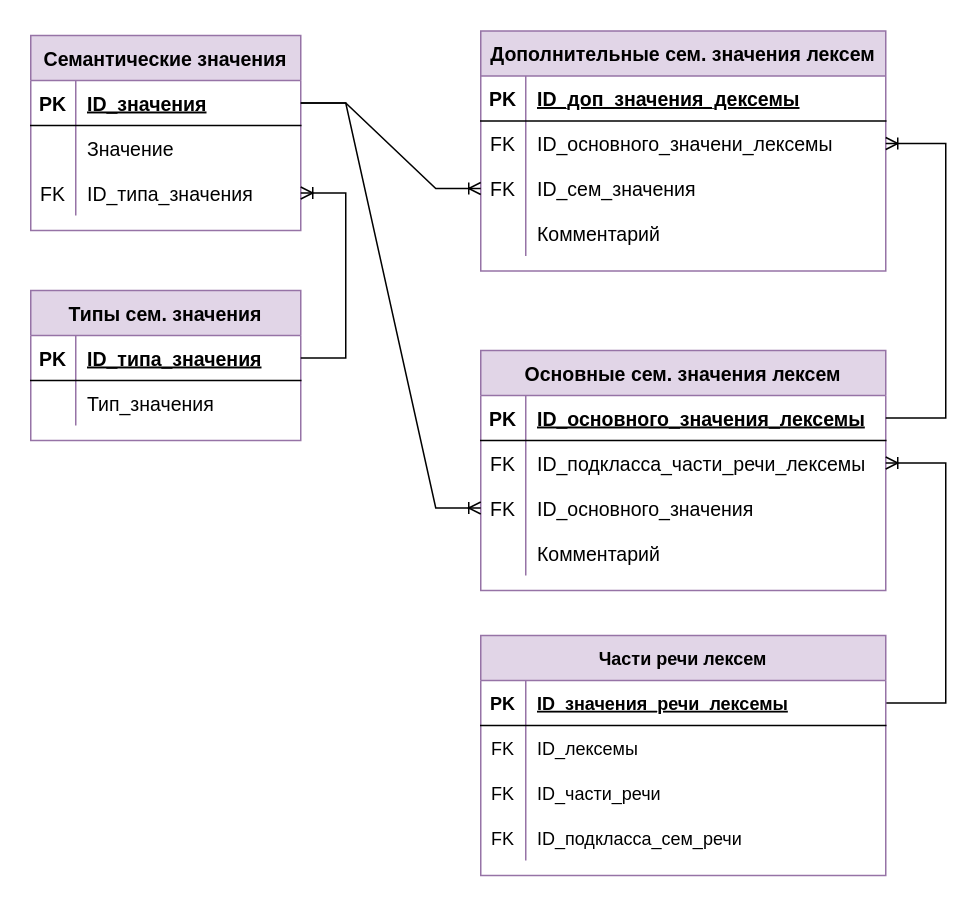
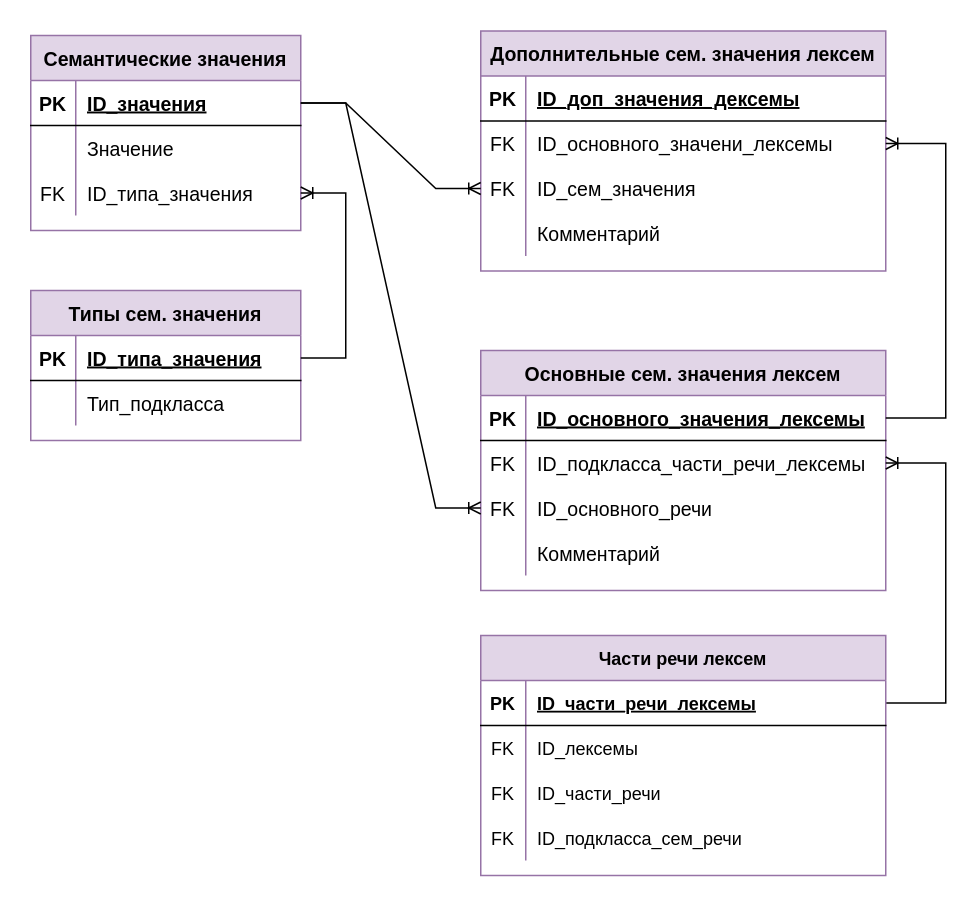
- <mxCell id="18" value="Тип_значения" style="shape=partialRectangle;connectable=0;fillColor=none;top=0;left=0;bottom=0;right=0;align=left;spacingLeft=6;overflow=hidden;fontSize=13;" parent="16" vertex="1"><mxGeometry x="30" width="150" height="30" as="geometry"><mxRectangle width="150" height="30" as="alternateBounds" /></mxGeometry></mxCell>
+ <mxCell id="18" value="Тип_подкласса" style="shape=partialRectangle;connectable=0;fillColor=none;top=0;left=0;bottom=0;right=0;align=left;spacingLeft=6;overflow=hidden;fontSize=13;" parent="16" vertex="1"><mxGeometry x="30" width="150" height="30" as="geometry"><mxRectangle width="150" height="30" as="alternateBounds" /></mxGeometry></mxCell>
- <mxCell id="28" value="ID_основного_значения" style="shape=partialRectangle;connectable=0;fillColor=none;top=0;left=0;bottom=0;right=0;align=left;spacingLeft=6;overflow=hidden;fontSize=13;" parent="26" vertex="1"><mxGeometry x="30" width="240" height="30" as="geometry"><mxRectangle width="240" height="30" as="alternateBounds" /></mxGeometry></mxCell>
+ <mxCell id="28" value="ID_основного_речи" style="shape=partialRectangle;connectable=0;fillColor=none;top=0;left=0;bottom=0;right=0;align=left;spacingLeft=6;overflow=hidden;fontSize=13;" parent="26" vertex="1"><mxGeometry x="30" width="240" height="30" as="geometry"><mxRectangle width="240" height="30" as="alternateBounds" /></mxGeometry></mxCell>
- <mxCell id="53" value="ID_значения_речи_лексемы" style="shape=partialRectangle;connectable=0;fillColor=none;top=0;left=0;bottom=0;right=0;align=left;spacingLeft=6;fontStyle=5;overflow=hidden;" vertex="1" parent="51"><mxGeometry x="30" width="240" height="30" as="geometry"><mxRectangle width="240" height="30" as="alternateBounds" /></mxGeometry></mxCell>
+ <mxCell id="53" value="ID_части_речи_лексемы" style="shape=partialRectangle;connectable=0;fillColor=none;top=0;left=0;bottom=0;right=0;align=left;spacingLeft=6;fontStyle=5;overflow=hidden;" vertex="1" parent="51"><mxGeometry x="30" width="240" height="30" as="geometry"><mxRectangle width="240" height="30" as="alternateBounds" /></mxGeometry></mxCell>
